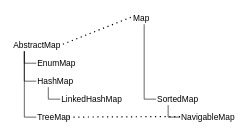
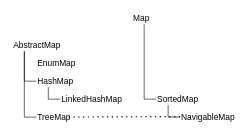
- <mxCell id="16" value="" style="endArrow=none;dashed=1;html=1;dashPattern=1 3;strokeWidth=2;rounded=0;exitX=-0.028;exitY=0.422;exitDx=0;exitDy=0;exitPerimeter=0;entryX=1;entryY=0.5;entryDx=0;entryDy=0;fontSize=14;" edge="1" parent="1" source="7" target="2"><mxGeometry width="50" height="50" relative="1" as="geometry"><mxPoint x="120" y="255" as="sourcePoint" /><mxPoint x="160" y="75" as="targetPoint" /></mxGeometry></mxCell>
- <mxCell id="10" value="" style="endArrow=none;html=1;rounded=0;exitX=0.25;exitY=1;exitDx=0;exitDy=0;entryX=0;entryY=0.5;entryDx=0;entryDy=0;endFill=0;fontSize=14;" edge="1" parent="1" source="2" target="3"><mxGeometry width="50" height="50" relative="1" as="geometry"><mxPoint x="10" y="65" as="sourcePoint" /><mxPoint x="30" y="85" as="targetPoint" /><Array as="points"><mxPoint x="40" y="105" /><mxPoint x="50" y="105" /></Array></mxGeometry></mxCell>
